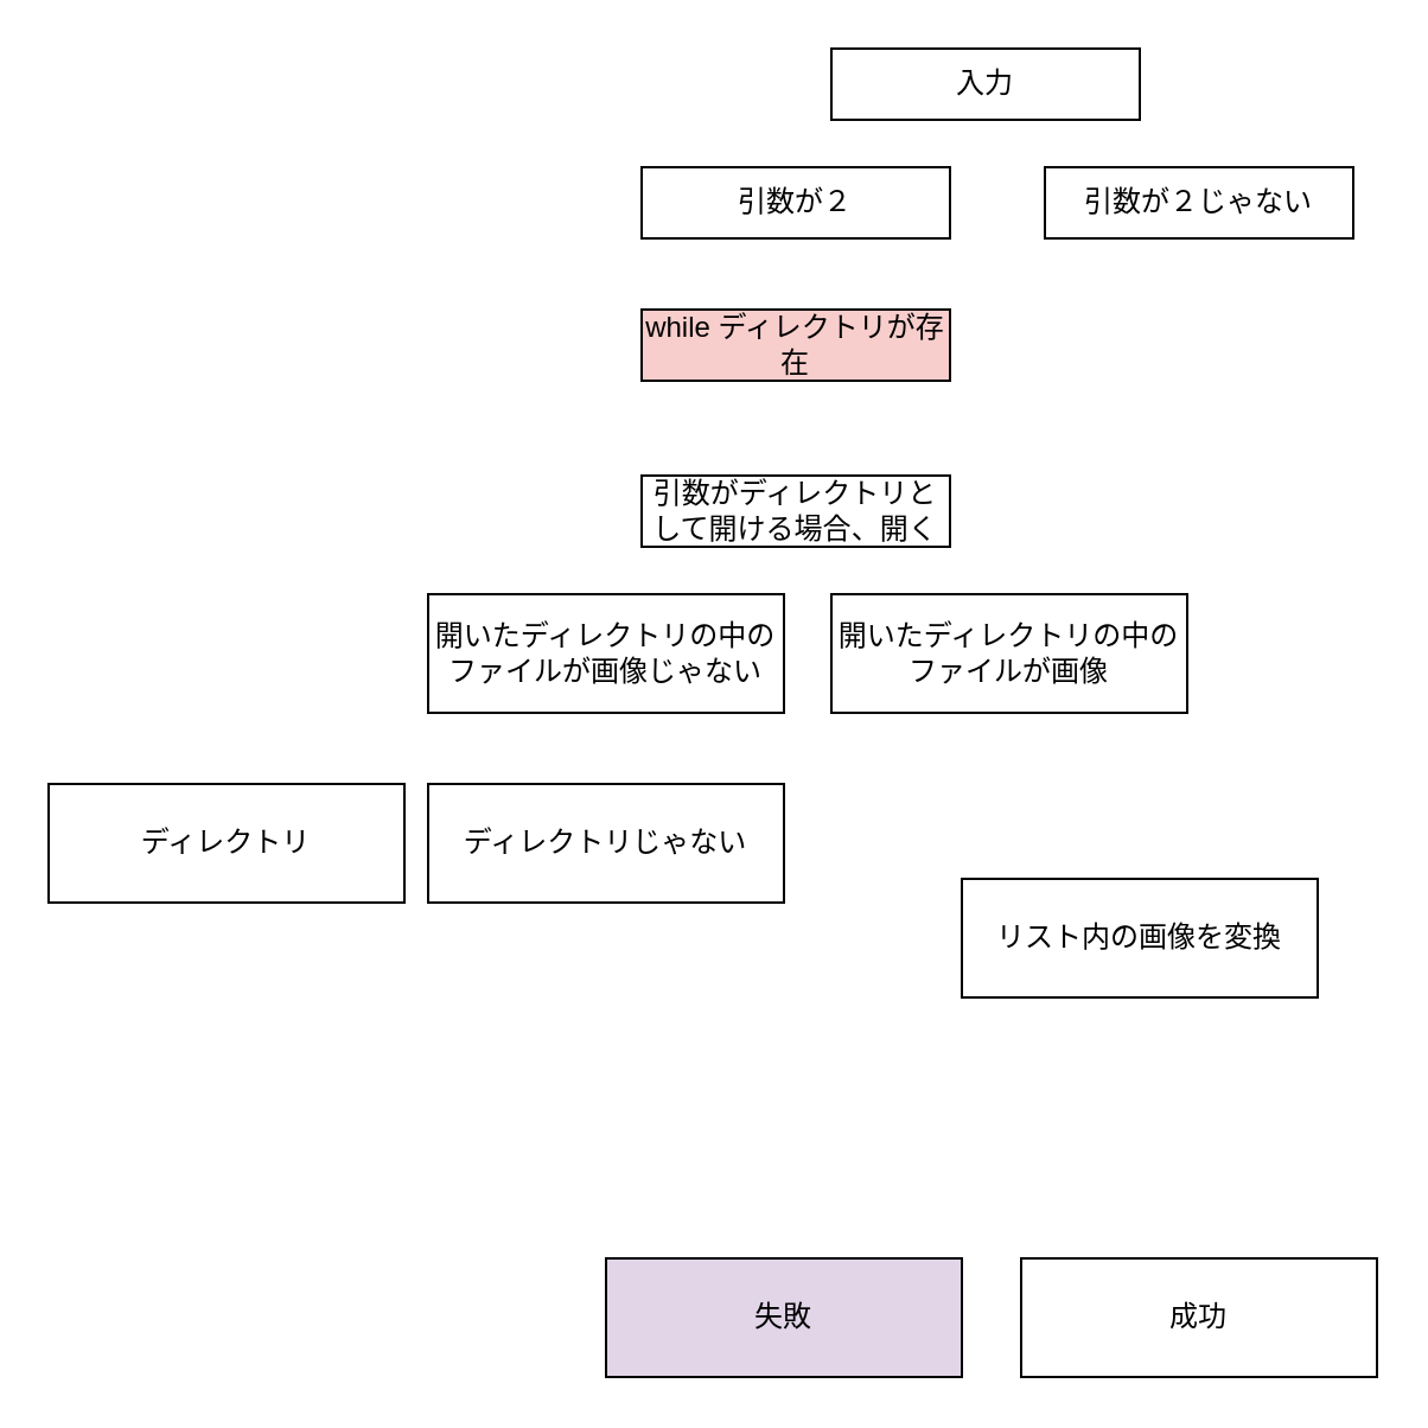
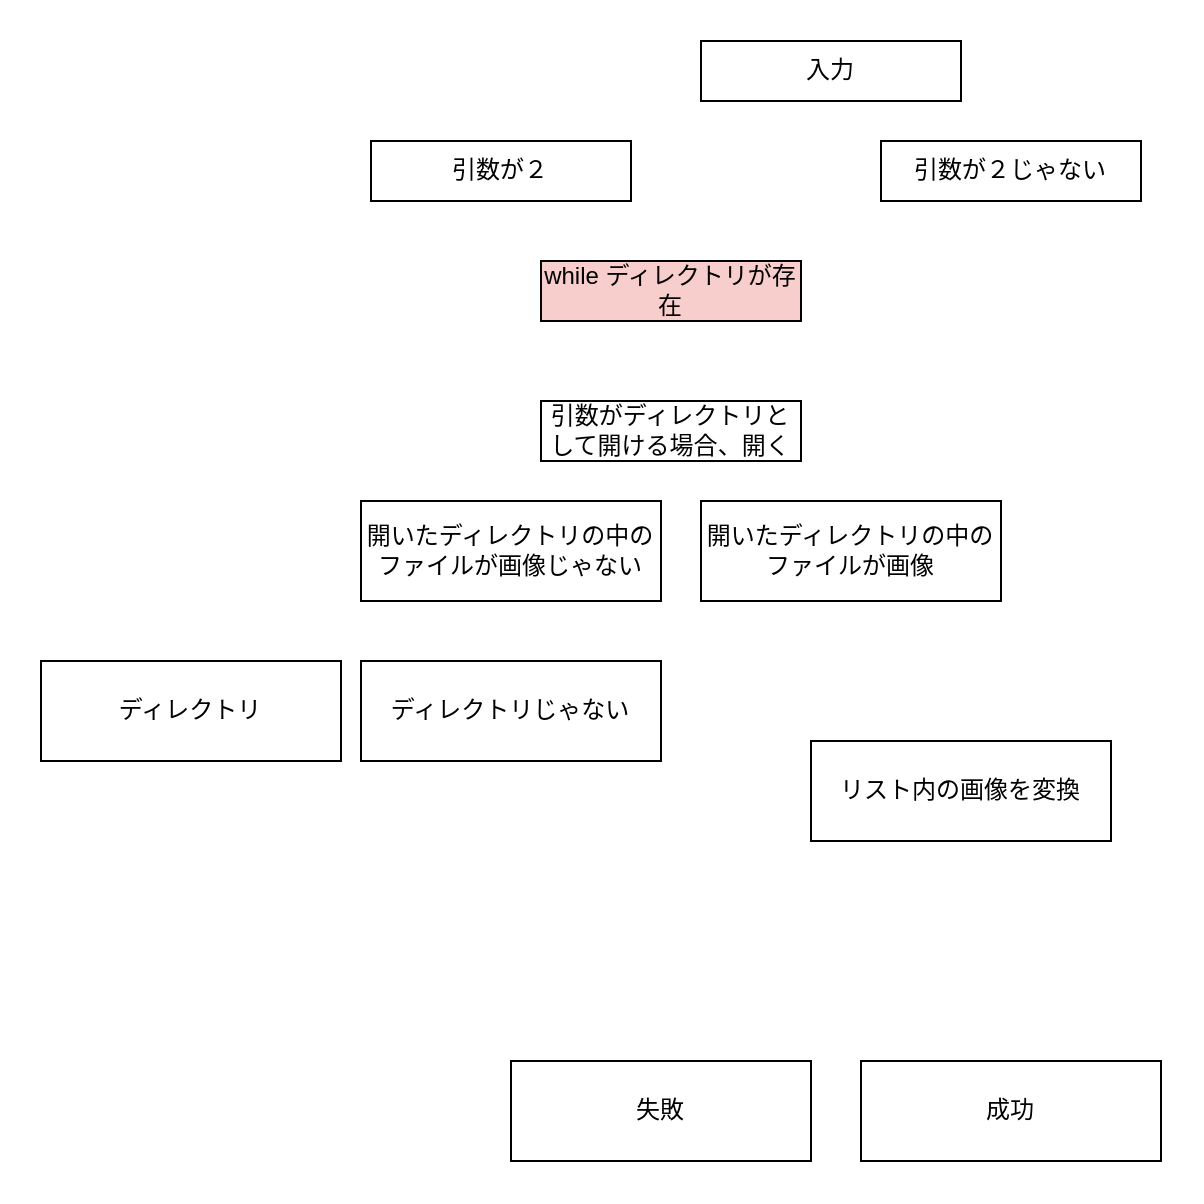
- <mxCell id="4" value="引数が２" style="rounded=0;whiteSpace=wrap;html=1;" parent="1" vertex="1"><mxGeometry x="270" y="70" width="130" height="30" as="geometry" /></mxCell>
+ <mxCell id="4" value="引数が２" style="rounded=0;whiteSpace=wrap;html=1;" parent="1" vertex="1"><mxGeometry x="185" y="70" width="130" height="30" as="geometry" /></mxCell>
- <mxCell id="12" value="失敗" style="rounded=0;whiteSpace=wrap;html=1;fillColor=#e1d5e7;" parent="1" vertex="1"><mxGeometry x="255" y="530" width="150" height="50" as="geometry" /></mxCell>
+ <mxCell id="12" value="失敗" style="rounded=0;whiteSpace=wrap;html=1;" parent="1" vertex="1"><mxGeometry x="255" y="530" width="150" height="50" as="geometry" /></mxCell>
